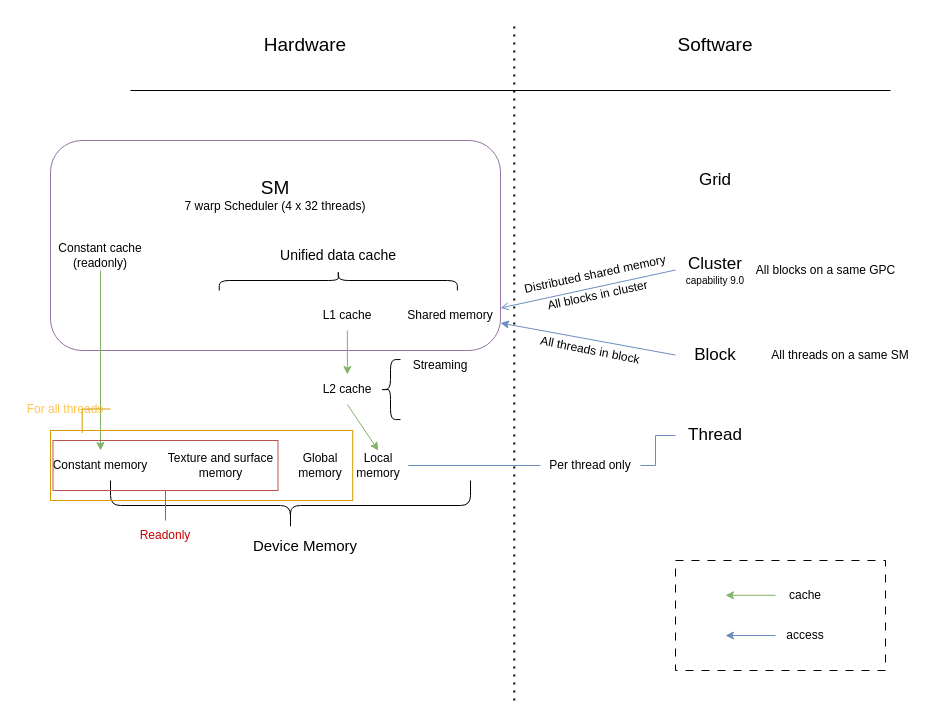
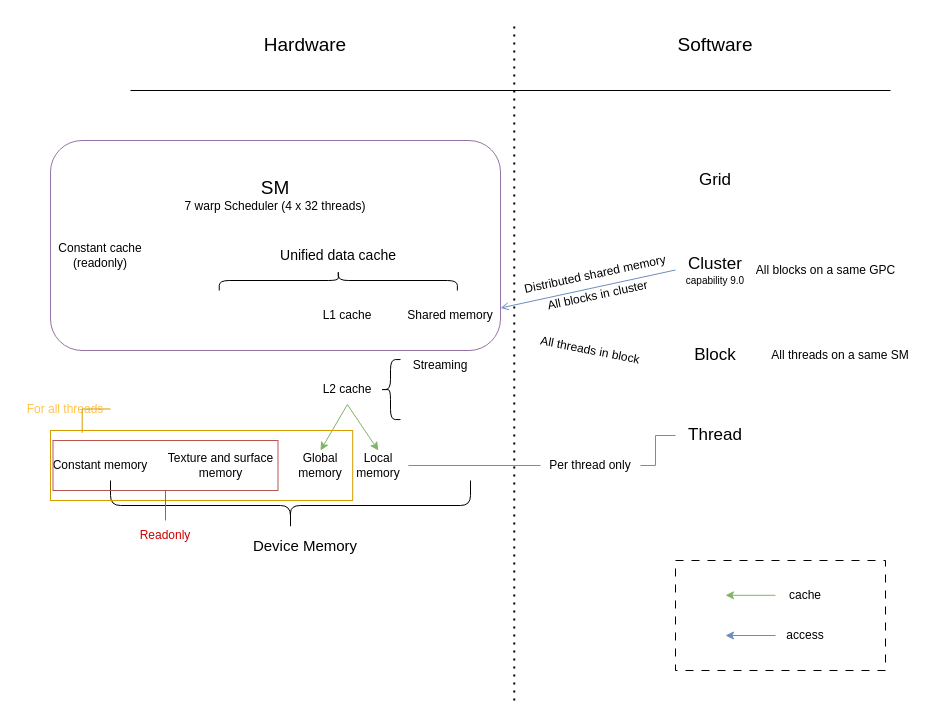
- <mxCell id="23" style="rounded=0;orthogonalLoop=1;jettySize=auto;html=1;exitX=0;exitY=0.5;exitDx=0;exitDy=0;entryX=1;entryY=0.75;entryDx=0;entryDy=0;fillColor=#dae8fc;strokeColor=#6c8ebf;" edge="1" parent="1" source="24" target="10"><mxGeometry relative="1" as="geometry" /></mxCell>
- <mxCell id="30" value="" style="endArrow=classic;html=1;rounded=0;entryX=0.5;entryY=0;entryDx=0;entryDy=0;exitX=0.5;exitY=1;exitDx=0;exitDy=0;fillColor=#d5e8d4;strokeColor=#82b366;" edge="1" parent="1" source="9" target="12"><mxGeometry width="50" height="50" relative="1" as="geometry"><mxPoint x="277.5" y="320" as="sourcePoint" /><mxPoint x="277.5" y="440" as="targetPoint" /></mxGeometry></mxCell>
- <mxCell id="29" value="" style="endArrow=classic;html=1;rounded=0;entryX=0.5;entryY=0;entryDx=0;entryDy=0;fillColor=#d5e8d4;strokeColor=#82b366;" edge="1" parent="1" source="16" target="17"><mxGeometry width="50" height="50" relative="1" as="geometry"><mxPoint x="89" y="300" as="sourcePoint" /><mxPoint x="89" y="420" as="targetPoint" /></mxGeometry></mxCell>
+ <mxCell id="31" value="" style="endArrow=classic;html=1;rounded=0;entryX=0.5;entryY=0;entryDx=0;entryDy=0;exitX=0.5;exitY=1;exitDx=0;exitDy=0;fillColor=#d5e8d4;strokeColor=#82b366;" edge="1" parent="1" source="12" target="19"><mxGeometry width="50" height="50" relative="1" as="geometry"><mxPoint x="277.5" y="348.5" as="sourcePoint" /><mxPoint x="277.5" y="468.5" as="targetPoint" /></mxGeometry></mxCell>
